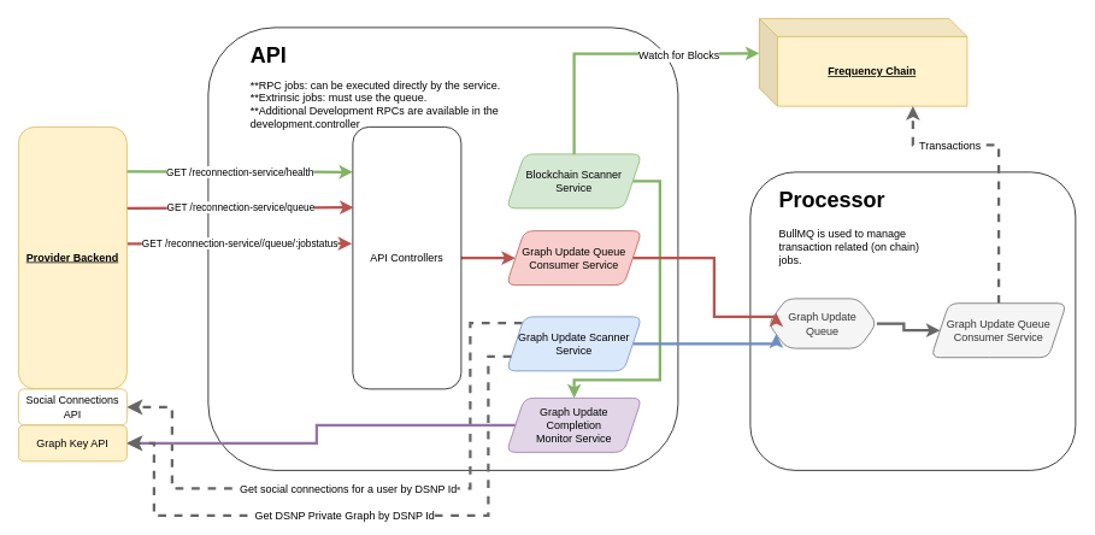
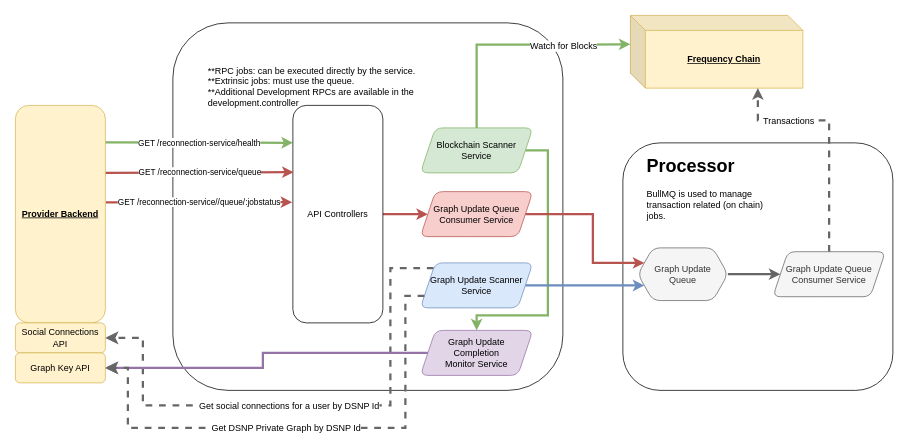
- <mxCell id="14" value="&lt;h1 style=&quot;margin-top: 0px;&quot;&gt;&lt;span style=&quot;background-color: initial;&quot;&gt;API&lt;/span&gt;&lt;/h1&gt;" style="text;html=1;whiteSpace=wrap;overflow=hidden;rounded=0;fontFamily=Helvetica;fontSize=12;fontColor=default;" parent="1" vertex="1"><mxGeometry x="275" y="40" width="295" height="40" as="geometry" /></mxCell>
- <mxCell id="16" value="Graph Update&lt;br&gt;Queue" style="shape=hexagon;perimeter=hexagonPerimeter2;whiteSpace=wrap;html=1;fixedSize=1;rounded=1;strokeColor=#666666;align=center;verticalAlign=middle;fontFamily=Helvetica;fontSize=12;fillColor=#f5f5f5;fontColor=#333333;" parent="1" vertex="1"><mxGeometry x="850" y="330" width="120" height="55" as="geometry" /></mxCell>
+ <mxCell id="16" value="Graph Update&lt;br&gt;Queue" style="shape=hexagon;perimeter=hexagonPerimeter2;whiteSpace=wrap;html=1;fixedSize=1;rounded=1;strokeColor=#666666;align=center;verticalAlign=middle;fontFamily=Helvetica;fontSize=12;fillColor=#f5f5f5;fontColor=#333333;" parent="1" vertex="1"><mxGeometry x="850" y="330" width="120" height="70.25" as="geometry" /></mxCell>
- <mxCell id="12" value="Social Connections API" style="rounded=1;whiteSpace=wrap;html=1;fillColor=#ffffff;strokeColor=#d6b656;fontColor=#000000;" parent="1" vertex="1"><mxGeometry x="20" y="430" width="120" height="40" as="geometry" /></mxCell>
+ <mxCell id="12" value="Social Connections API" style="rounded=1;whiteSpace=wrap;html=1;fillColor=#fff2cc;strokeColor=#d6b656;fontColor=#000000;" parent="1" vertex="1"><mxGeometry x="20" y="430" width="120" height="40" as="geometry" /></mxCell>
